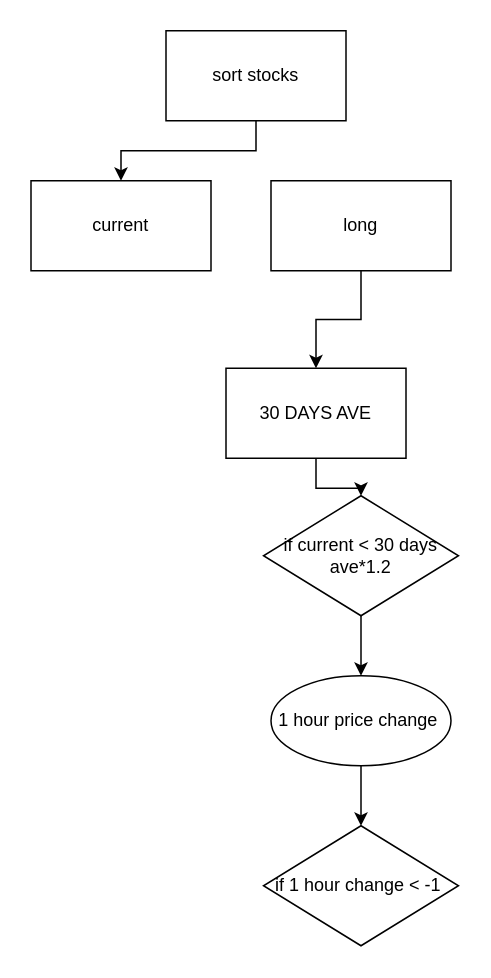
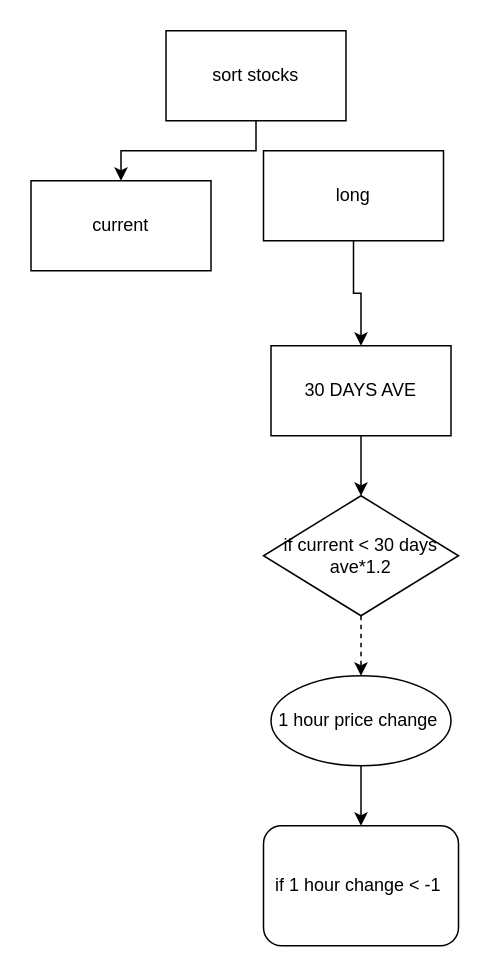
- <mxCell id="6" value="long" style="rounded=0;whiteSpace=wrap;html=1;" vertex="1" parent="1"><mxGeometry x="180" y="120" width="120" height="60" as="geometry" /></mxCell>
+ <mxCell id="6" value="long" style="rounded=0;whiteSpace=wrap;html=1;" vertex="1" parent="1"><mxGeometry x="175" y="100" width="120" height="60" as="geometry" /></mxCell>
- <mxCell id="8" value="30 DAYS AVE&lt;br&gt;" style="rounded=0;whiteSpace=wrap;html=1;" vertex="1" parent="1"><mxGeometry x="150" y="245" width="120" height="60" as="geometry" /></mxCell>
+ <mxCell id="8" value="30 DAYS AVE&lt;br&gt;" style="rounded=0;whiteSpace=wrap;html=1;" vertex="1" parent="1"><mxGeometry x="180" y="230" width="120" height="60" as="geometry" /></mxCell>
- <mxCell id="9" value="" style="edgeStyle=orthogonalEdgeStyle;rounded=0;orthogonalLoop=1;jettySize=auto;html=1;" edge="1" parent="1" source="10" target="12"><mxGeometry relative="1" as="geometry" /></mxCell>
+ <mxCell id="9" value="" style="edgeStyle=orthogonalEdgeStyle;rounded=0;orthogonalLoop=1;jettySize=auto;html=1;dashed=1;" edge="1" parent="1" source="10" target="12"><mxGeometry relative="1" as="geometry" /></mxCell>
- <mxCell id="13" value="if 1 hour change &amp;lt; -1&amp;nbsp;" style="rhombus;whiteSpace=wrap;html=1;" vertex="1" parent="1"><mxGeometry x="175" y="550" width="130" height="80" as="geometry" /></mxCell>
+ <mxCell id="13" value="if 1 hour change &amp;lt; -1&amp;nbsp;" style="whiteSpace=wrap;html=1;rounded=1;" vertex="1" parent="1"><mxGeometry x="175" y="550" width="130" height="80" as="geometry" /></mxCell>
